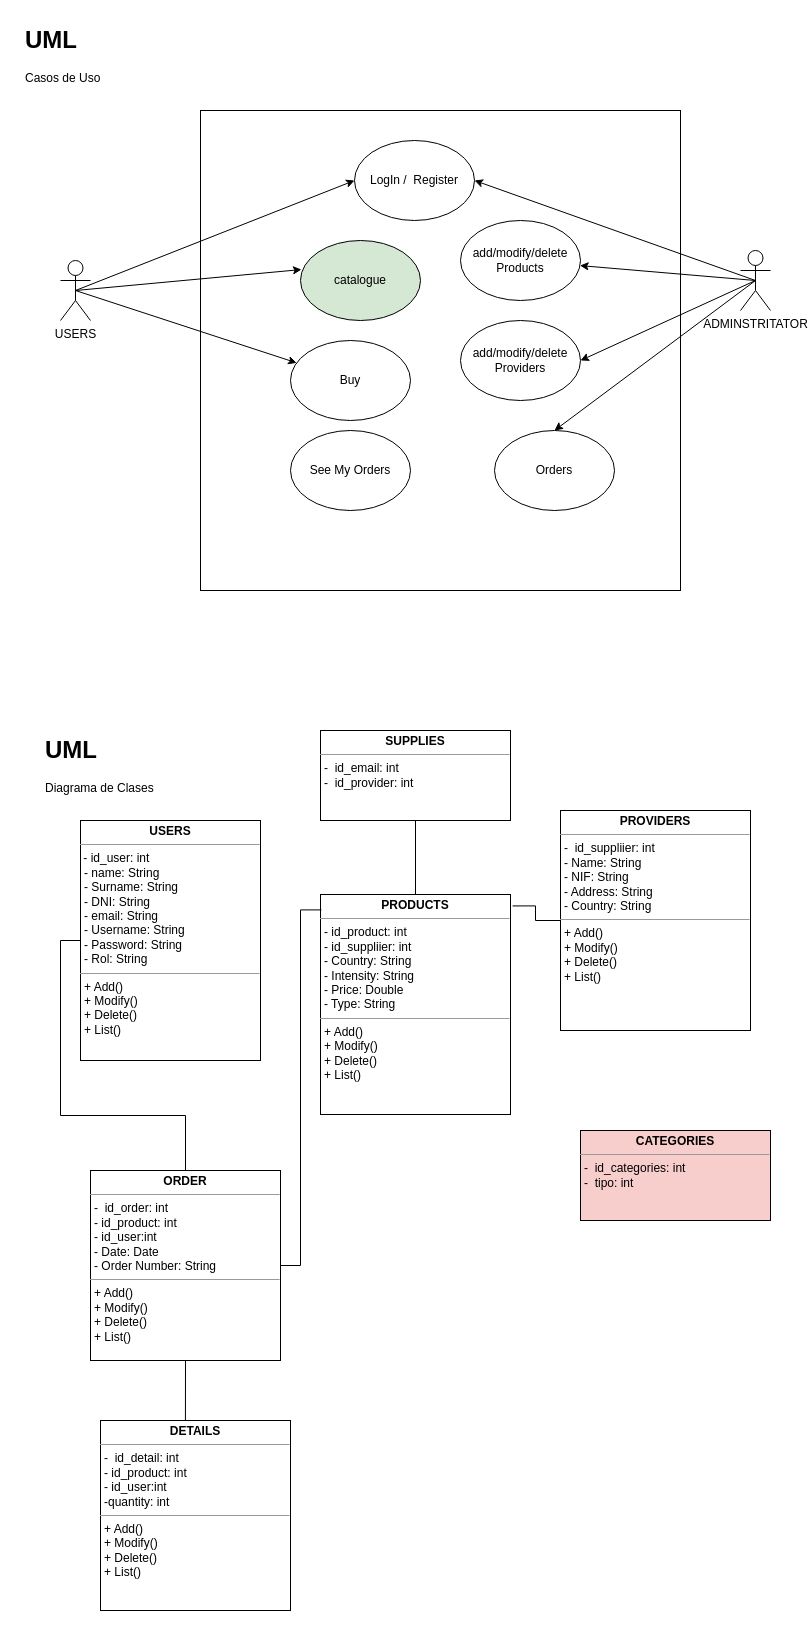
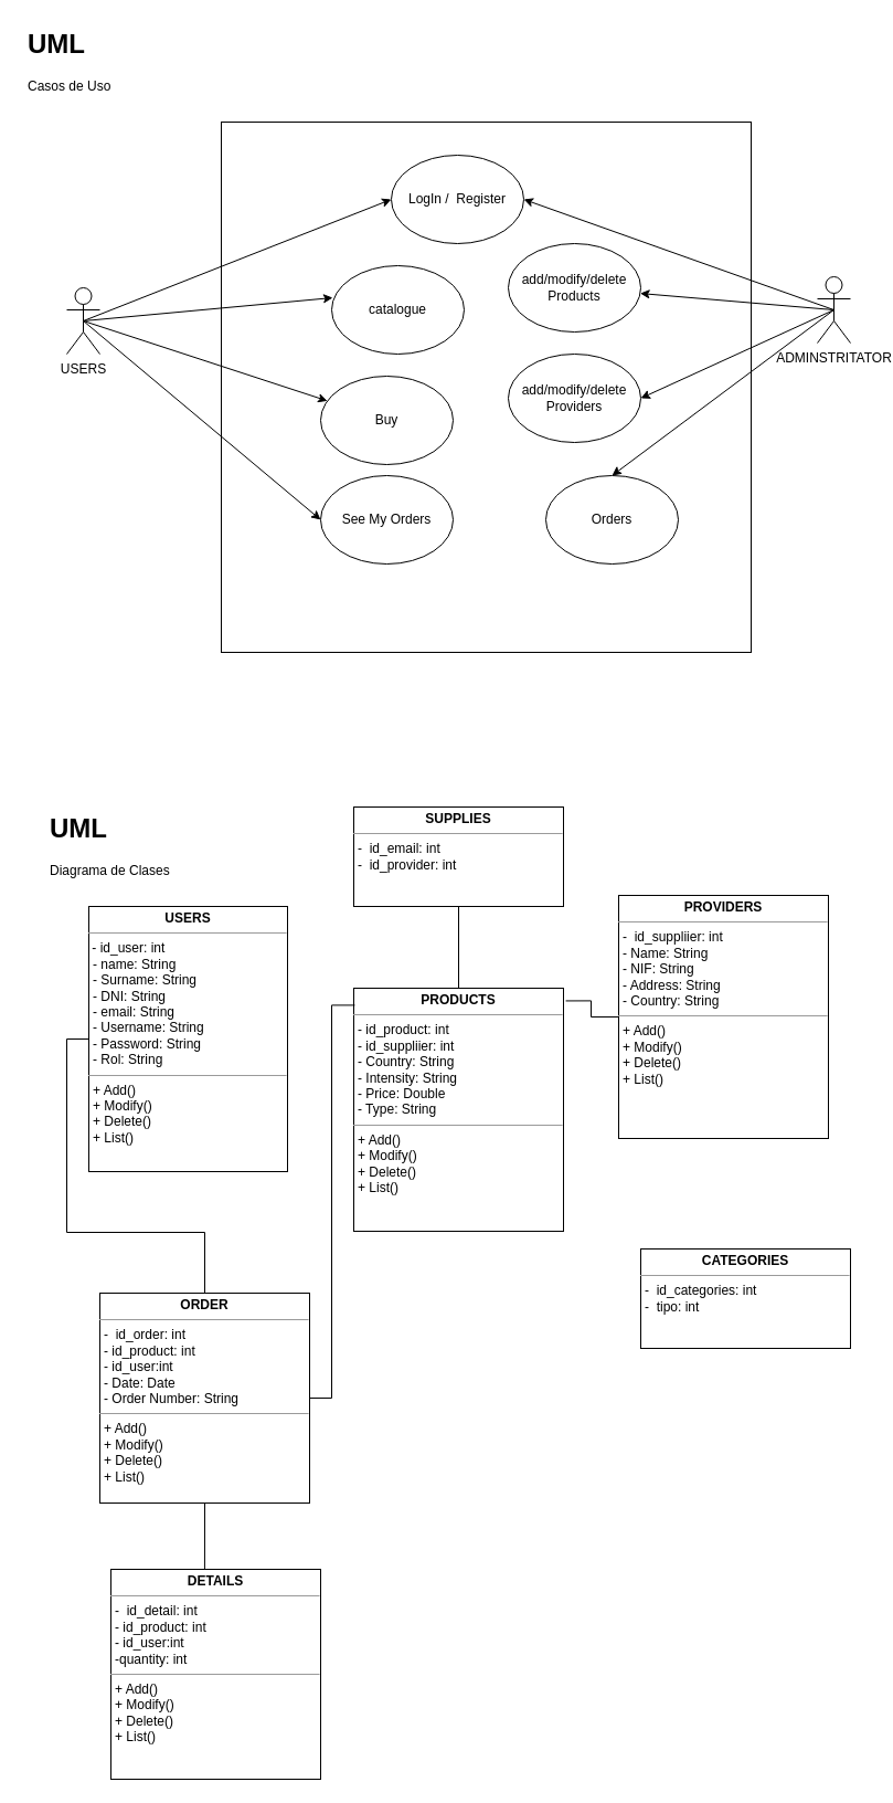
- <mxCell id="15" value="catalogue" style="ellipse;whiteSpace=wrap;html=1;fillColor=#d5e8d4;" parent="1" vertex="1"><mxGeometry x="300" y="240" width="120" height="80" as="geometry" /></mxCell>
+ <mxCell id="15" value="catalogue" style="ellipse;whiteSpace=wrap;html=1;" parent="1" vertex="1"><mxGeometry x="300" y="240" width="120" height="80" as="geometry" /></mxCell>
+ <mxCell id="7" style="edgeStyle=none;rounded=0;orthogonalLoop=1;jettySize=auto;html=1;entryX=0;entryY=0.5;entryDx=0;entryDy=0;exitX=0.5;exitY=0.5;exitDx=0;exitDy=0;exitPerimeter=0;" parent="1" source="8" target="17" edge="1"><mxGeometry relative="1" as="geometry" /></mxCell>
- <mxCell id="30" value="&lt;p style=&quot;margin:0px;margin-top:4px;text-align:center;&quot;&gt;&lt;b&gt;CATEGORIES&lt;/b&gt;&lt;/p&gt;&lt;hr size=&quot;1&quot;&gt;&lt;p style=&quot;margin:0px;margin-left:4px;&quot;&gt;-&amp;nbsp;&lt;span style=&quot;background-color: initial;&quot;&gt;&amp;nbsp;id_categories: int&lt;/span&gt;&lt;/p&gt;&lt;p style=&quot;margin:0px;margin-left:4px;&quot;&gt;- &amp;nbsp;tipo: int&amp;nbsp;&lt;/p&gt;&lt;p style=&quot;margin:0px;margin-left:4px;&quot;&gt;&lt;br&gt;&lt;/p&gt;&lt;p style=&quot;margin:0px;margin-left:4px;&quot;&gt;&lt;/p&gt;" style="verticalAlign=top;align=left;overflow=fill;fontSize=12;fontFamily=Helvetica;html=1;fillColor=#f8cecc;" vertex="1" parent="1"><mxGeometry x="580" y="1130" width="190" height="90" as="geometry" /></mxCell>
+ <mxCell id="30" value="&lt;p style=&quot;margin:0px;margin-top:4px;text-align:center;&quot;&gt;&lt;b&gt;CATEGORIES&lt;/b&gt;&lt;/p&gt;&lt;hr size=&quot;1&quot;&gt;&lt;p style=&quot;margin:0px;margin-left:4px;&quot;&gt;-&amp;nbsp;&lt;span style=&quot;background-color: initial;&quot;&gt;&amp;nbsp;id_categories: int&lt;/span&gt;&lt;/p&gt;&lt;p style=&quot;margin:0px;margin-left:4px;&quot;&gt;- &amp;nbsp;tipo: int&amp;nbsp;&lt;/p&gt;&lt;p style=&quot;margin:0px;margin-left:4px;&quot;&gt;&lt;br&gt;&lt;/p&gt;&lt;p style=&quot;margin:0px;margin-left:4px;&quot;&gt;&lt;/p&gt;" style="verticalAlign=top;align=left;overflow=fill;fontSize=12;fontFamily=Helvetica;html=1;" vertex="1" parent="1"><mxGeometry x="580" y="1130" width="190" height="90" as="geometry" /></mxCell>
